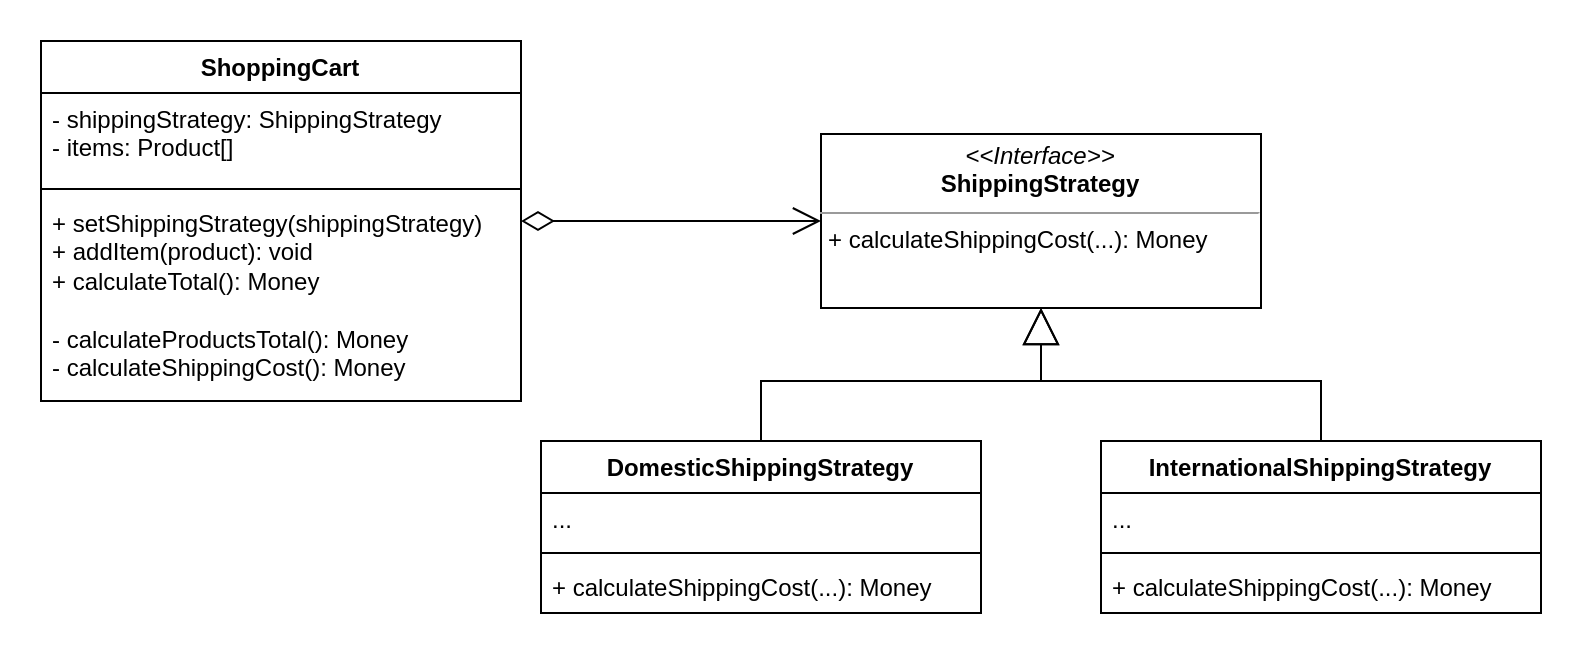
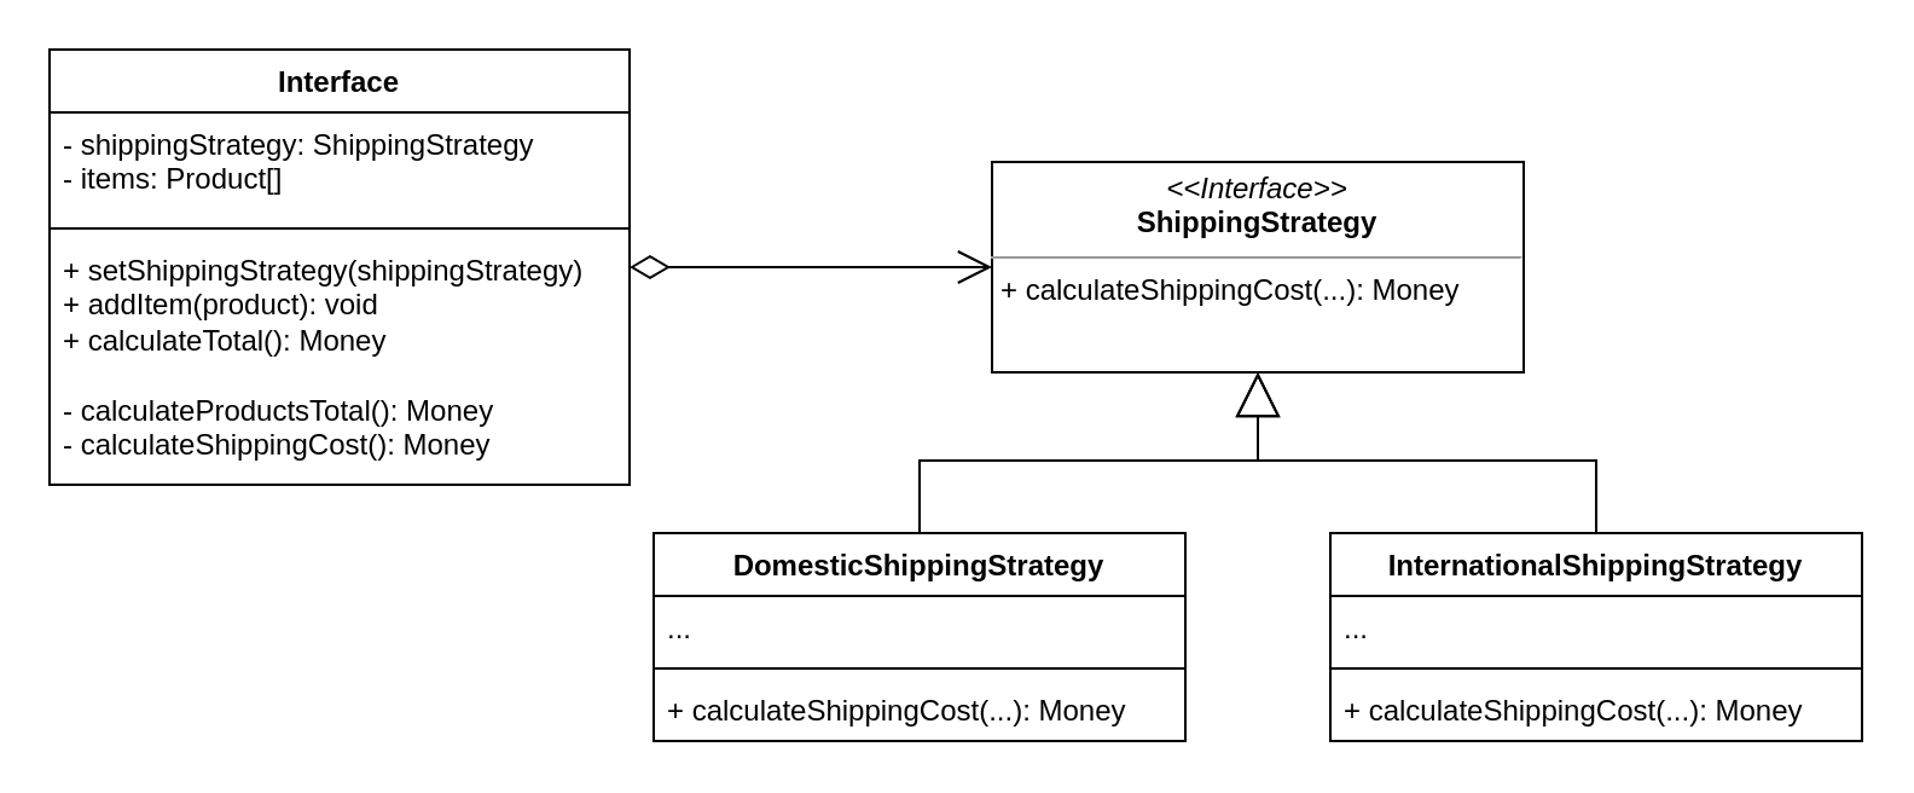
- <mxCell id="2" value="ShoppingCart" style="swimlane;fontStyle=1;align=center;verticalAlign=top;childLayout=stackLayout;horizontal=1;startSize=26;horizontalStack=0;resizeParent=1;resizeParentMax=0;resizeLast=0;collapsible=1;marginBottom=0;whiteSpace=wrap;html=1;" vertex="1" parent="1"><mxGeometry x="20" y="20" width="240" height="180" as="geometry" /></mxCell>
+ <mxCell id="2" value="Interface" style="swimlane;fontStyle=1;align=center;verticalAlign=top;childLayout=stackLayout;horizontal=1;startSize=26;horizontalStack=0;resizeParent=1;resizeParentMax=0;resizeLast=0;collapsible=1;marginBottom=0;whiteSpace=wrap;html=1;" vertex="1" parent="1"><mxGeometry x="20" y="20" width="240" height="180" as="geometry" /></mxCell>
